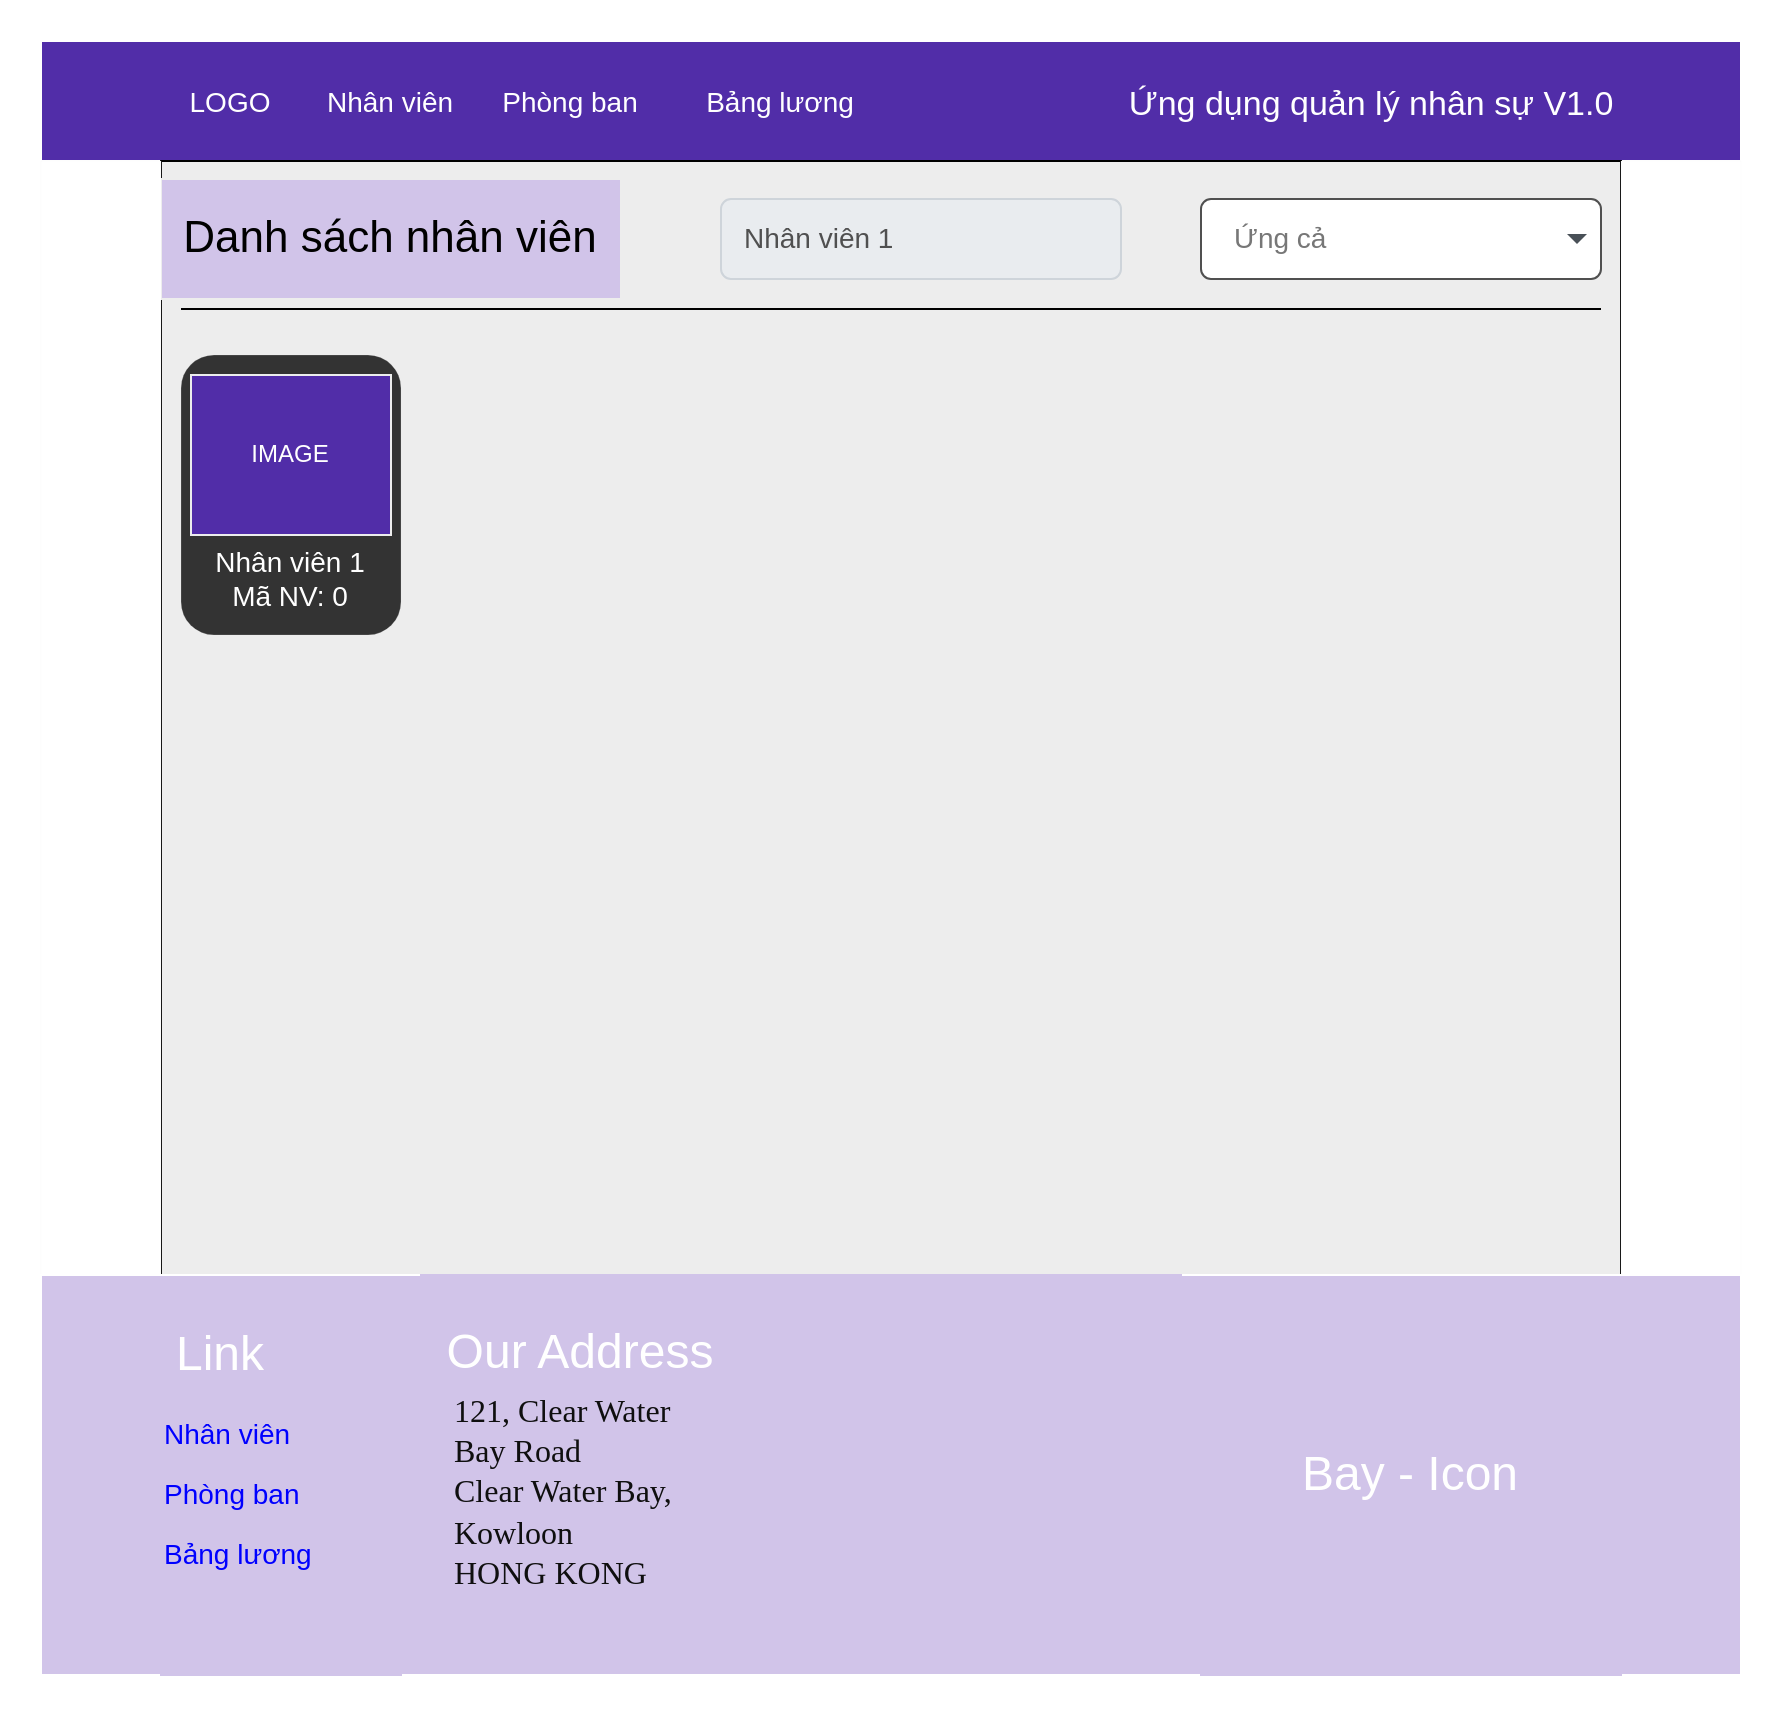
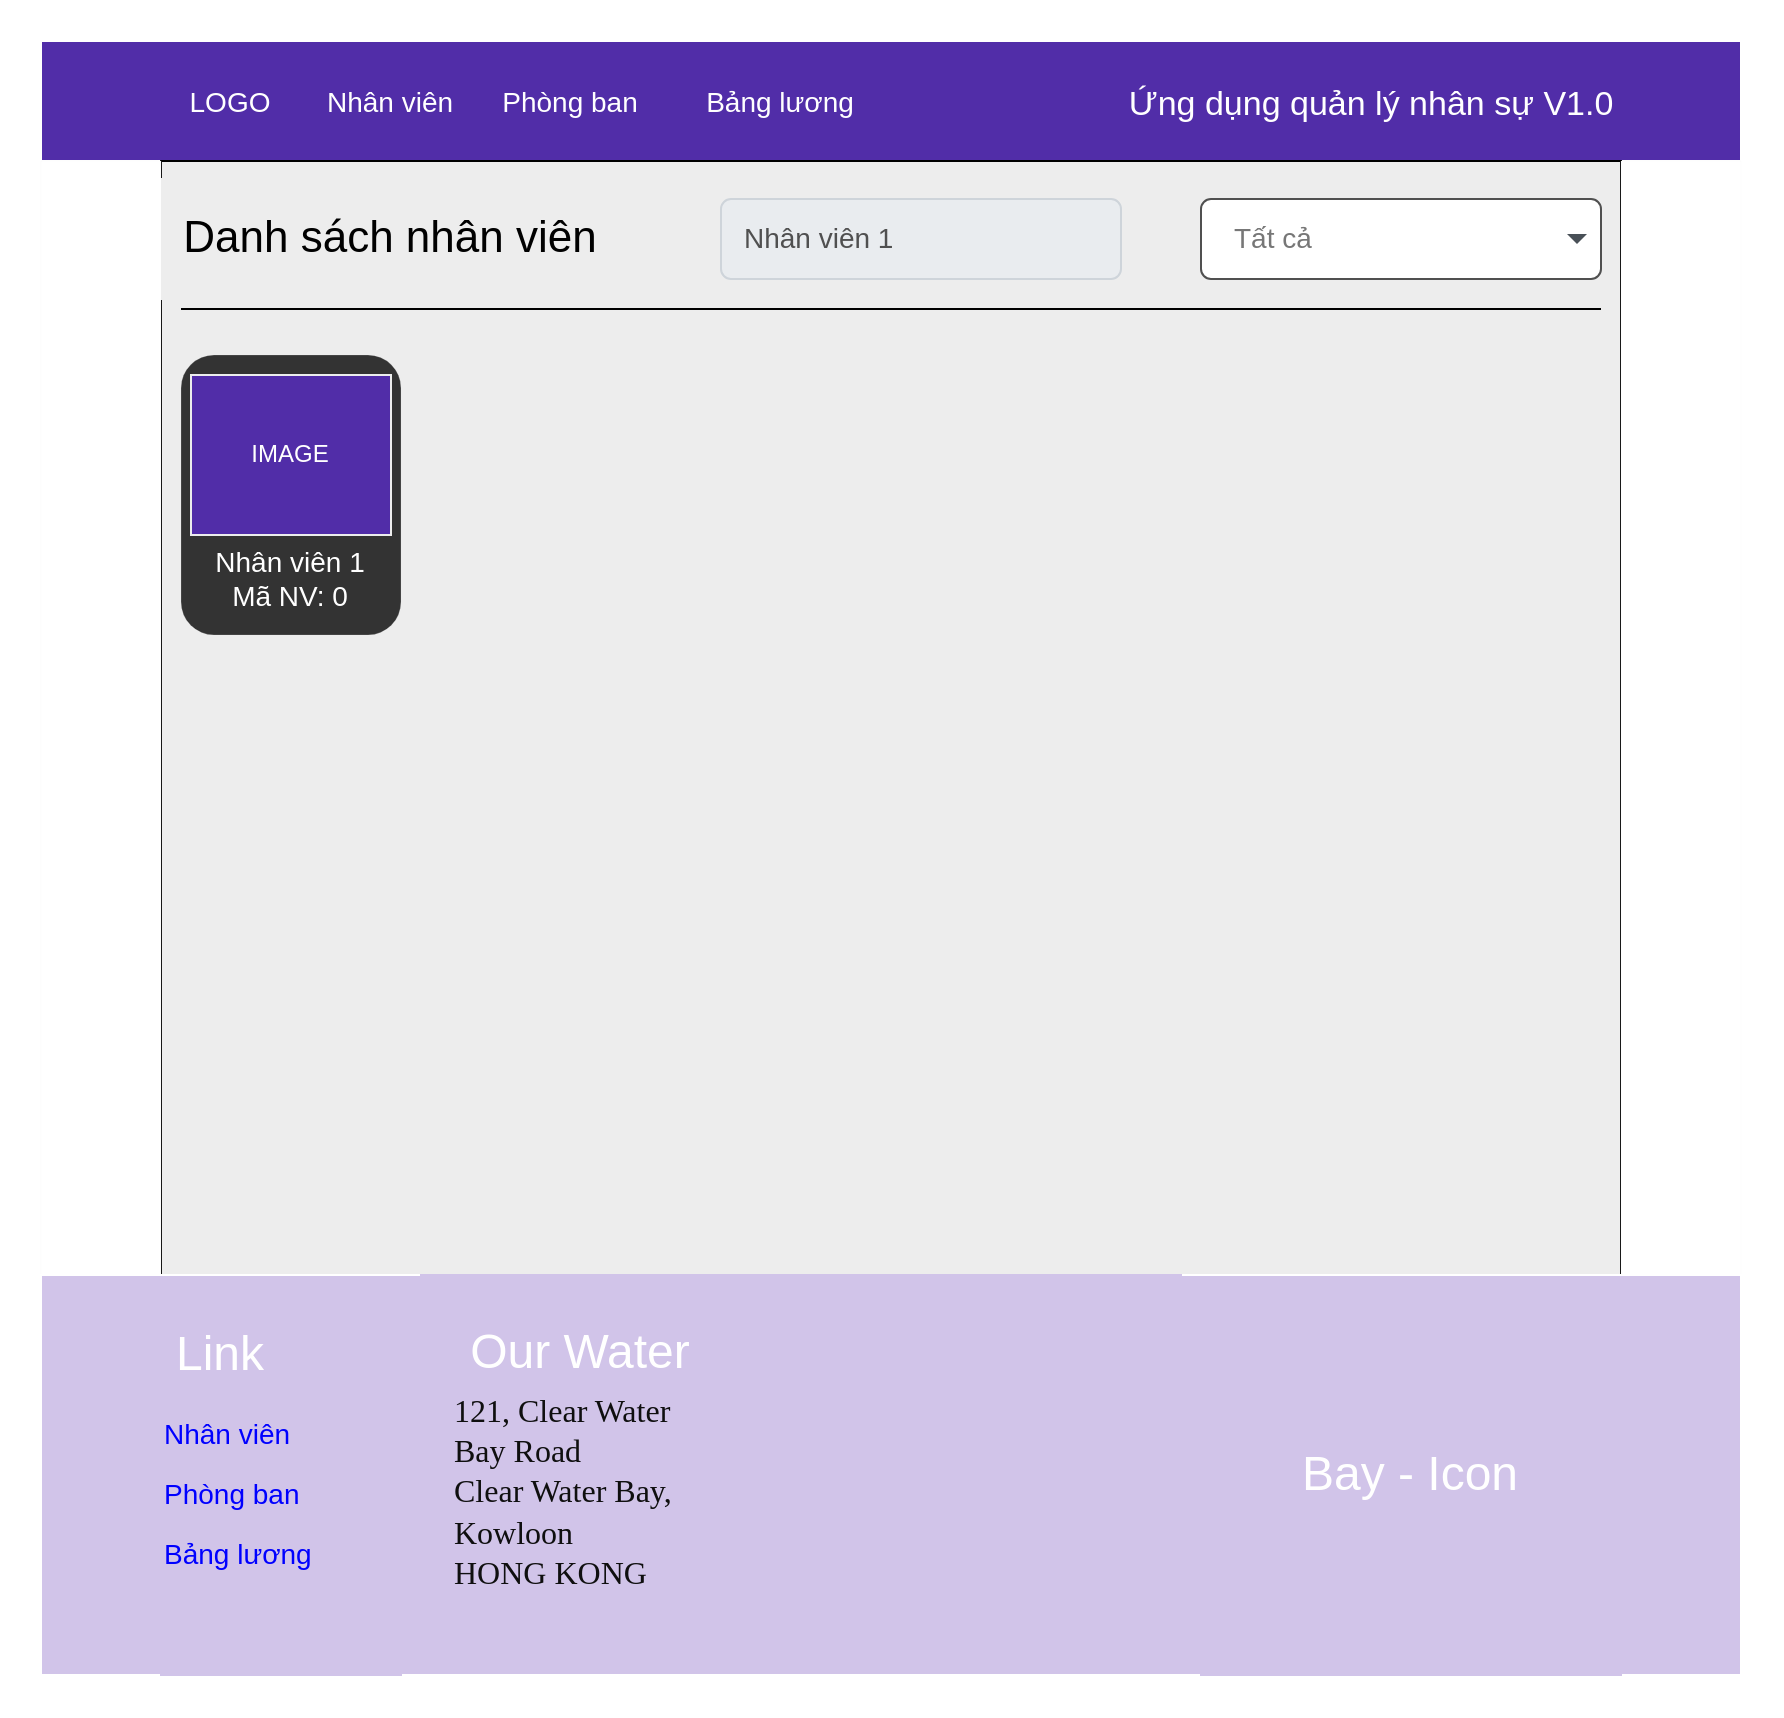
- <mxCell id="9" value="&lt;font color=&quot;#000000&quot; style=&quot;font-size: 22px&quot;&gt;Danh sách nhân viên&lt;/font&gt;" style="rounded=0;whiteSpace=wrap;html=1;fillColor=#d1c4e9;strokeColor=#ededed;" vertex="1" parent="1"><mxGeometry x="80" y="89" width="230" height="60" as="geometry" /></mxCell>
+ <mxCell id="9" value="&lt;font color=&quot;#000000&quot; style=&quot;font-size: 22px&quot;&gt;Danh sách nhân viên&lt;/font&gt;" style="rounded=0;whiteSpace=wrap;html=1;fillColor=#ededed;strokeColor=#ededed;" vertex="1" parent="1"><mxGeometry x="80" y="89" width="230" height="60" as="geometry" /></mxCell>
- <mxCell id="11" value="Ứng cả" style="html=1;shadow=0;dashed=0;shape=mxgraph.bootstrap.rrect;rSize=5;strokeColor=#505050;strokeWidth=1;fillColor=#ffffff;fontColor=#777777;whiteSpace=wrap;align=left;verticalAlign=middle;fontStyle=0;fontSize=14;spacingRight=0;spacing=17;" vertex="1" parent="1"><mxGeometry x="600" y="99" width="200" height="40" as="geometry" /></mxCell>
+ <mxCell id="11" value="Tất cả" style="html=1;shadow=0;dashed=0;shape=mxgraph.bootstrap.rrect;rSize=5;strokeColor=#505050;strokeWidth=1;fillColor=#ffffff;fontColor=#777777;whiteSpace=wrap;align=left;verticalAlign=middle;fontStyle=0;fontSize=14;spacingRight=0;spacing=17;" vertex="1" parent="1"><mxGeometry x="600" y="99" width="200" height="40" as="geometry" /></mxCell>
- <mxCell id="23" value="&lt;font style=&quot;font-size: 24px&quot;&gt;Our Address&lt;/font&gt;" style="text;html=1;strokeColor=none;fillColor=none;align=center;verticalAlign=middle;whiteSpace=wrap;rounded=0;fontSize=17;fontColor=#FFFFFF;" vertex="1" parent="1"><mxGeometry x="210" y="656" width="160" height="40" as="geometry" /></mxCell>
+ <mxCell id="23" value="&lt;font style=&quot;font-size: 24px&quot;&gt;Our Water&lt;/font&gt;" style="text;html=1;strokeColor=none;fillColor=none;align=center;verticalAlign=middle;whiteSpace=wrap;rounded=0;fontSize=17;fontColor=#FFFFFF;" vertex="1" parent="1"><mxGeometry x="210" y="656" width="160" height="40" as="geometry" /></mxCell>
